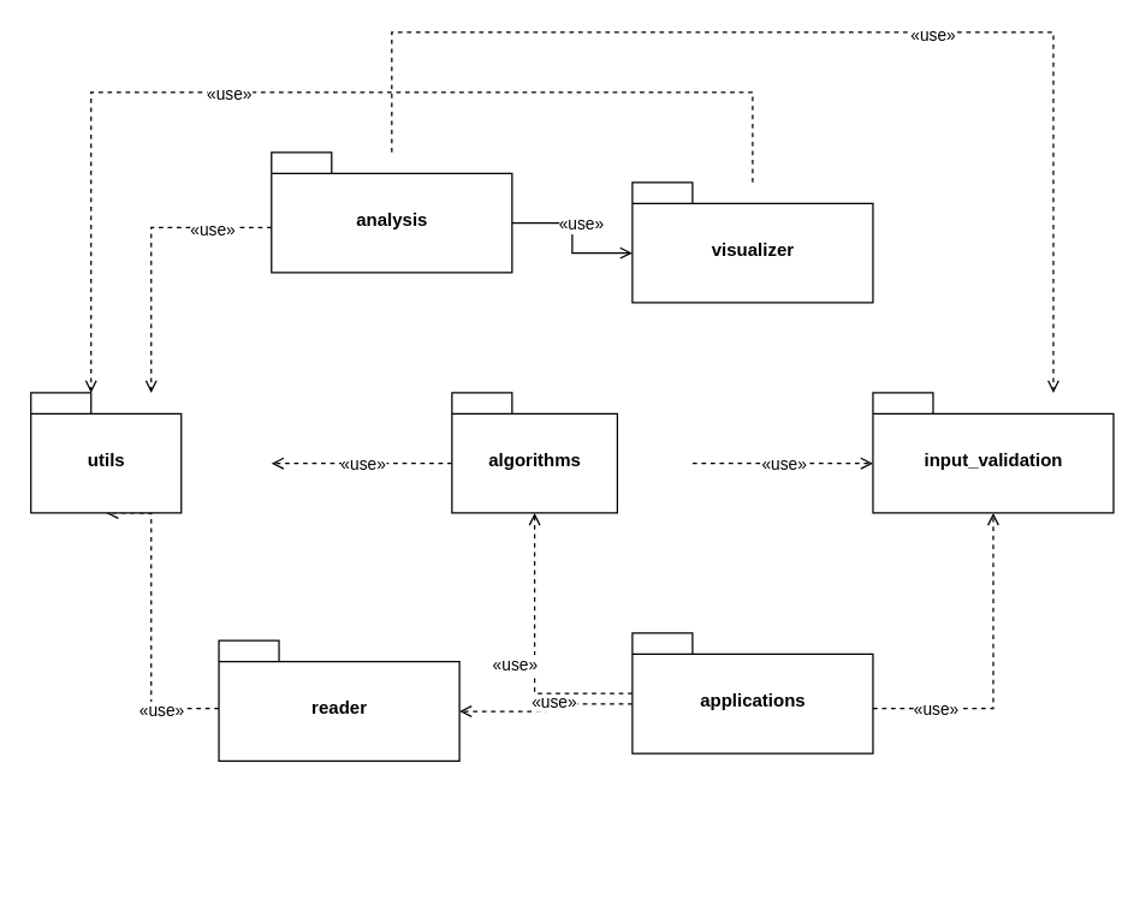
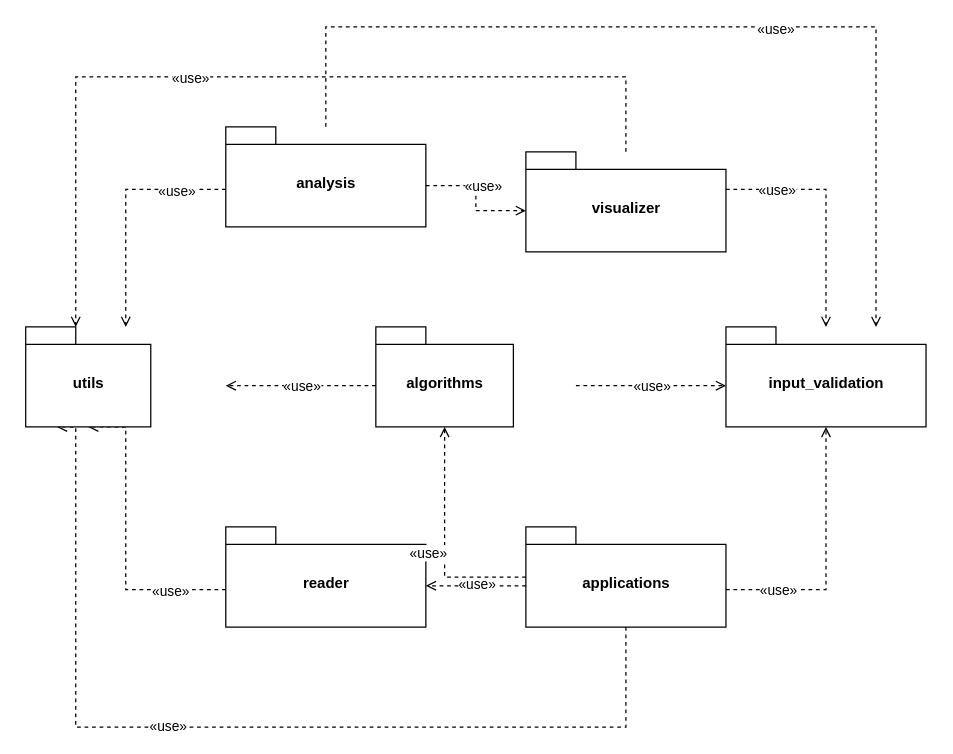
+ <mxCell id="26" style="edgeStyle=orthogonalEdgeStyle;rounded=0;orthogonalLoop=1;jettySize=auto;html=1;dashed=1;endArrow=open;endFill=0;" edge="1" parent="1" source="30" target="32"><mxGeometry relative="1" as="geometry"><Array as="points"><mxPoint x="660" y="150.95" /></Array></mxGeometry></mxCell>
+ <mxCell id="27" value="«use»" style="edgeLabel;html=1;align=center;verticalAlign=middle;resizable=0;points=[];" vertex="1" connectable="0" parent="26"><mxGeometry x="-0.746" y="-2" relative="1" as="geometry"><mxPoint x="16" y="-2" as="offset" /></mxGeometry></mxCell>
- <mxCell id="23" style="edgeStyle=orthogonalEdgeStyle;rounded=0;orthogonalLoop=1;jettySize=auto;html=1;exitX=0;exitY=0;exitDx=160;exitDy=47;exitPerimeter=0;entryX=0;entryY=0;entryDx=0;entryDy=47;entryPerimeter=0;dashed=0;endArrow=open;endFill=0;" edge="1" parent="1" source="25" target="30"><mxGeometry relative="1" as="geometry" /></mxCell>
+ <mxCell id="23" style="edgeStyle=orthogonalEdgeStyle;rounded=0;orthogonalLoop=1;jettySize=auto;html=1;exitX=0;exitY=0;exitDx=160;exitDy=47;exitPerimeter=0;entryX=0;entryY=0;entryDx=0;entryDy=47;entryPerimeter=0;dashed=1;endArrow=open;endFill=0;" edge="1" parent="1" source="25" target="30"><mxGeometry relative="1" as="geometry" /></mxCell>
- <mxCell id="9" value="reader" style="shape=folder;fontStyle=1;spacingTop=10;tabWidth=40;tabHeight=14;tabPosition=left;html=1;" vertex="1" parent="1"><mxGeometry x="145" y="425.95" width="160" height="80" as="geometry" /></mxCell>
+ <mxCell id="9" value="reader" style="shape=folder;fontStyle=1;spacingTop=10;tabWidth=40;tabHeight=14;tabPosition=left;html=1;" vertex="1" parent="1"><mxGeometry x="180" y="420.95" width="160" height="80" as="geometry" /></mxCell>
+ <mxCell id="10" style="edgeStyle=orthogonalEdgeStyle;rounded=0;orthogonalLoop=1;jettySize=auto;html=1;entryX=0.25;entryY=1;entryDx=0;entryDy=0;entryPerimeter=0;dashed=1;endArrow=open;endFill=0;" edge="1" parent="1" source="18" target="31"><mxGeometry relative="1" as="geometry"><Array as="points"><mxPoint x="500" y="580.95" /><mxPoint x="60" y="580.95" /></Array></mxGeometry></mxCell>
+ <mxCell id="11" value="«use»" style="edgeLabel;html=1;align=center;verticalAlign=middle;resizable=0;points=[];" vertex="1" connectable="0" parent="10"><mxGeometry x="-0.135" y="-1" relative="1" as="geometry"><mxPoint x="-112" as="offset" /></mxGeometry></mxCell>
